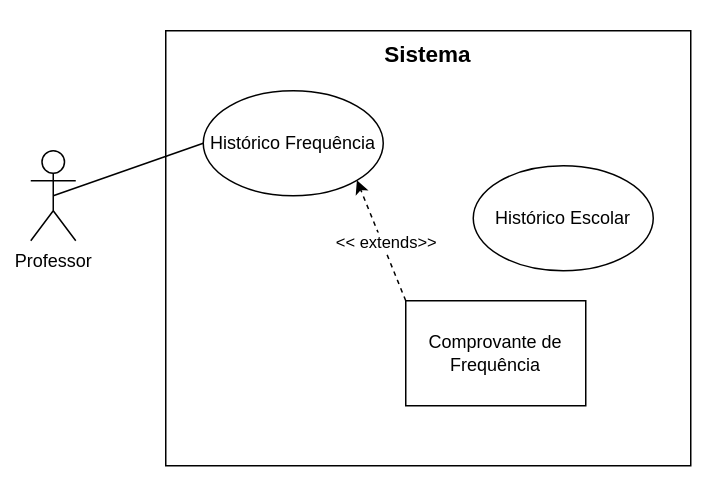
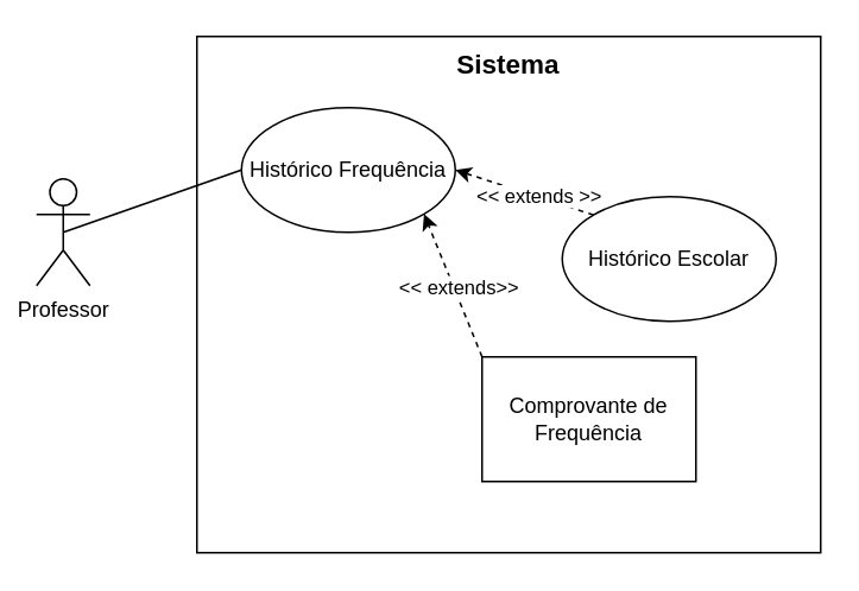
+ <mxCell id="9" value="" style="endArrow=classic;html=1;rounded=0;exitX=0;exitY=0;exitDx=0;exitDy=0;entryX=1;entryY=0.5;entryDx=0;entryDy=0;dashed=1;" parent="1" source="6" target="5" edge="1"><mxGeometry width="50" height="50" relative="1" as="geometry"><mxPoint x="10" y="420" as="sourcePoint" /><mxPoint x="60" y="370" as="targetPoint" /></mxGeometry></mxCell>
+ <mxCell id="10" value="&amp;lt;&amp;lt; extends &amp;gt;&amp;gt;" style="edgeLabel;html=1;align=center;verticalAlign=middle;resizable=0;points=[];" parent="9" vertex="1" connectable="0"><mxGeometry x="-0.179" y="-1" relative="1" as="geometry"><mxPoint as="offset" /></mxGeometry></mxCell>
